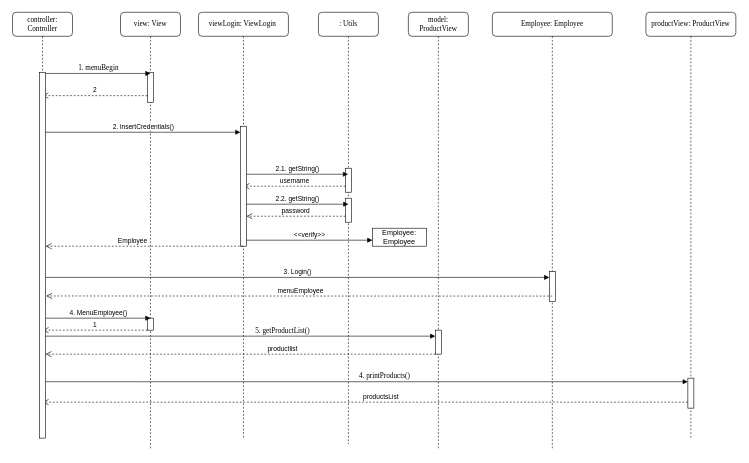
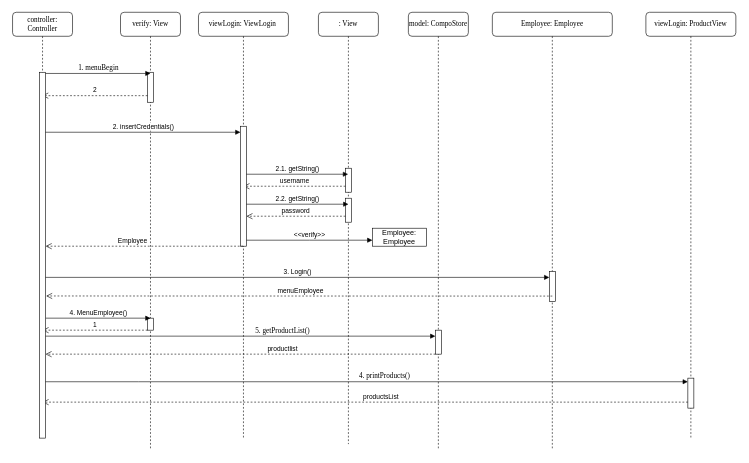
- <mxCell id="2" value="view: View" style="shape=umlLifeline;perimeter=lifelinePerimeter;whiteSpace=wrap;html=1;container=1;collapsible=0;recursiveResize=0;outlineConnect=0;rounded=1;shadow=0;comic=0;labelBackgroundColor=none;strokeWidth=1;fontFamily=Verdana;fontSize=12;align=center;" parent="1" vertex="1"><mxGeometry x="200" y="20" width="100" height="730" as="geometry" /></mxCell>
+ <mxCell id="2" value="verify: View" style="shape=umlLifeline;perimeter=lifelinePerimeter;whiteSpace=wrap;html=1;container=1;collapsible=0;recursiveResize=0;outlineConnect=0;rounded=1;shadow=0;comic=0;labelBackgroundColor=none;strokeWidth=1;fontFamily=Verdana;fontSize=12;align=center;" parent="1" vertex="1"><mxGeometry x="200" y="20" width="100" height="730" as="geometry" /></mxCell>
- <mxCell id="10" value=": Utils" style="shape=umlLifeline;perimeter=lifelinePerimeter;whiteSpace=wrap;html=1;container=1;collapsible=0;recursiveResize=0;outlineConnect=0;rounded=1;shadow=0;comic=0;labelBackgroundColor=none;strokeWidth=1;fontFamily=Verdana;fontSize=12;align=center;" parent="1" vertex="1"><mxGeometry x="530" y="20" width="100" height="720" as="geometry" /></mxCell>
+ <mxCell id="10" value=": View" style="shape=umlLifeline;perimeter=lifelinePerimeter;whiteSpace=wrap;html=1;container=1;collapsible=0;recursiveResize=0;outlineConnect=0;rounded=1;shadow=0;comic=0;labelBackgroundColor=none;strokeWidth=1;fontFamily=Verdana;fontSize=12;align=center;" parent="1" vertex="1"><mxGeometry x="530" y="20" width="100" height="720" as="geometry" /></mxCell>
- <mxCell id="14" value="model: ProductView" style="shape=umlLifeline;perimeter=lifelinePerimeter;whiteSpace=wrap;html=1;container=1;collapsible=0;recursiveResize=0;outlineConnect=0;rounded=1;shadow=0;comic=0;labelBackgroundColor=none;strokeWidth=1;fontFamily=Verdana;fontSize=12;align=center;" parent="1" vertex="1"><mxGeometry x="680" y="20" width="100" height="730" as="geometry" /></mxCell>
+ <mxCell id="14" value="model: CompoStore" style="shape=umlLifeline;perimeter=lifelinePerimeter;whiteSpace=wrap;html=1;container=1;collapsible=0;recursiveResize=0;outlineConnect=0;rounded=1;shadow=0;comic=0;labelBackgroundColor=none;strokeWidth=1;fontFamily=Verdana;fontSize=12;align=center;" parent="1" vertex="1"><mxGeometry x="680" y="20" width="100" height="730" as="geometry" /></mxCell>
- <mxCell id="35" value="productView: ProductView" style="shape=umlLifeline;perimeter=lifelinePerimeter;whiteSpace=wrap;html=1;container=1;collapsible=0;recursiveResize=0;outlineConnect=0;rounded=1;shadow=0;comic=0;labelBackgroundColor=none;strokeWidth=1;fontFamily=Verdana;fontSize=12;align=center;" parent="1" vertex="1"><mxGeometry x="1076" y="20" width="150" height="710" as="geometry" /></mxCell>
+ <mxCell id="35" value="viewLogin: ProductView" style="shape=umlLifeline;perimeter=lifelinePerimeter;whiteSpace=wrap;html=1;container=1;collapsible=0;recursiveResize=0;outlineConnect=0;rounded=1;shadow=0;comic=0;labelBackgroundColor=none;strokeWidth=1;fontFamily=Verdana;fontSize=12;align=center;" parent="1" vertex="1"><mxGeometry x="1076" y="20" width="150" height="710" as="geometry" /></mxCell>
